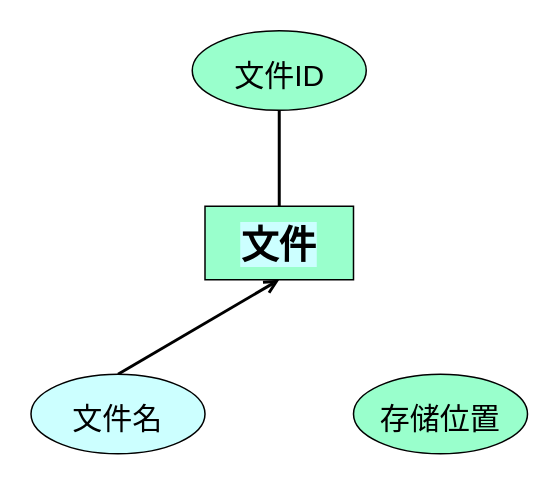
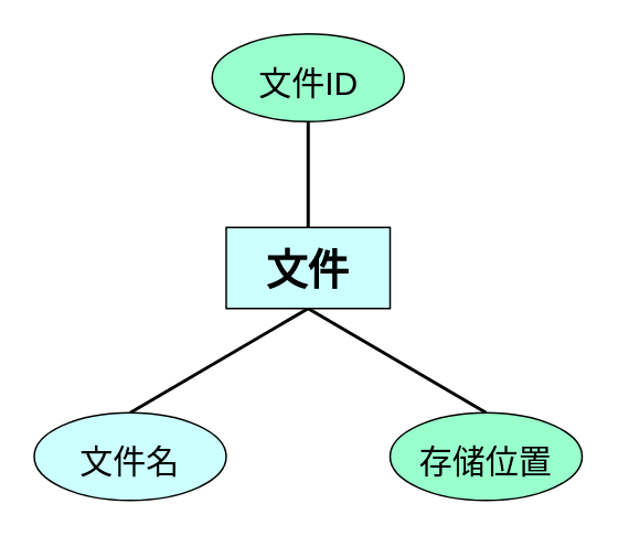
- <mxCell id="5" value="&lt;b&gt;文件&lt;/b&gt;" style="rounded=0;whiteSpace=wrap;html=1;labelBackgroundColor=#CCFFFF;fontSize=25;fontColor=#000000;fillColor=#99ffcc;" vertex="1" parent="1"><mxGeometry x="136" y="137" width="99" height="49" as="geometry" /></mxCell>
+ <mxCell id="5" value="&lt;b&gt;文件&lt;/b&gt;" style="rounded=0;whiteSpace=wrap;html=1;labelBackgroundColor=#CCFFFF;fontSize=25;fontColor=#000000;fillColor=#CCFFFF;" vertex="1" parent="1"><mxGeometry x="136" y="137" width="99" height="49" as="geometry" /></mxCell>
- <mxCell id="4" value="" style="endArrow=open;html=1;fontSize=25;fontColor=#000000;strokeWidth=2;strokeColor=#000000;exitX=0.5;exitY=0;exitDx=0;exitDy=0;entryX=0.5;entryY=1;entryDx=0;entryDy=0;" edge="1" parent="1" source="8" target="5"><mxGeometry width="50" height="50" relative="1" as="geometry"><mxPoint x="220" y="-24" as="sourcePoint" /><mxPoint x="220" y="-82" as="targetPoint" /></mxGeometry></mxCell>
+ <mxCell id="4" value="" style="endArrow=none;html=1;fontSize=25;fontColor=#000000;strokeWidth=2;strokeColor=#000000;exitX=0.5;exitY=0;exitDx=0;exitDy=0;entryX=0.5;entryY=1;entryDx=0;entryDy=0;" edge="1" parent="1" source="8" target="5"><mxGeometry width="50" height="50" relative="1" as="geometry"><mxPoint x="220" y="-24" as="sourcePoint" /><mxPoint x="220" y="-82" as="targetPoint" /></mxGeometry></mxCell>
+ <mxCell id="3" value="" style="endArrow=none;html=1;fontSize=25;fontColor=#000000;strokeWidth=2;strokeColor=#000000;exitX=0.5;exitY=0;exitDx=0;exitDy=0;entryX=0.5;entryY=1;entryDx=0;entryDy=0;" edge="1" parent="1" source="7" target="5"><mxGeometry width="50" height="50" relative="1" as="geometry"><mxPoint x="216" y="-24" as="sourcePoint" /><mxPoint x="216" y="-82" as="targetPoint" /></mxGeometry></mxCell>
